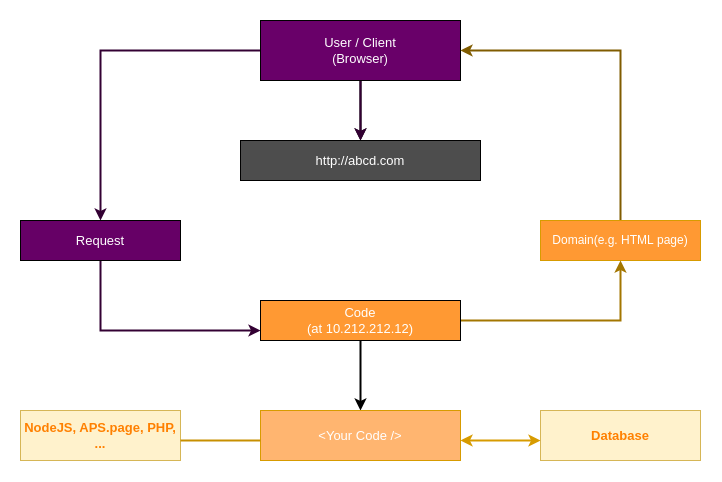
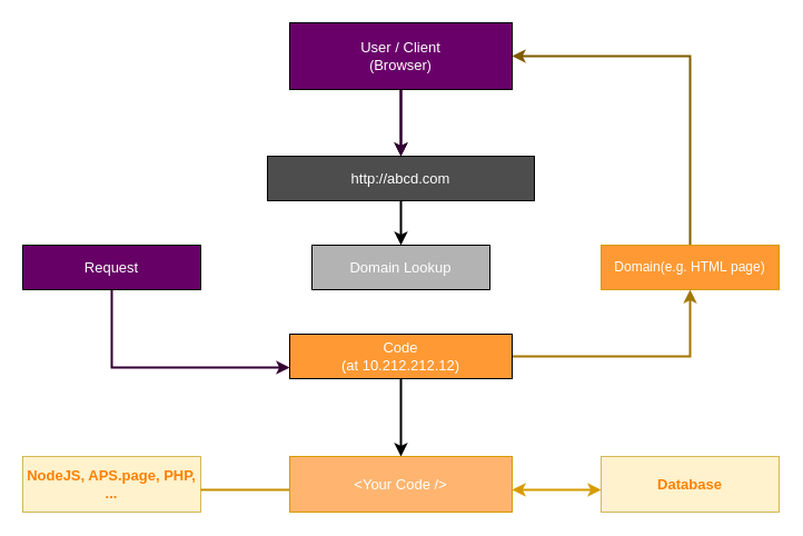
- <mxCell id="3" value="" style="edgeStyle=orthogonalEdgeStyle;rounded=0;orthogonalLoop=1;jettySize=auto;html=1;entryX=0.5;entryY=0;entryDx=0;entryDy=0;strokeColor=#330033;strokeWidth=2;" edge="1" parent="1" source="5" target="10"><mxGeometry relative="1" as="geometry"><mxPoint x="120" y="50" as="targetPoint" /></mxGeometry></mxCell>
+ <mxCell id="6" value="" style="edgeStyle=orthogonalEdgeStyle;rounded=0;orthogonalLoop=1;jettySize=auto;html=1;strokeWidth=2;" edge="1" parent="1" source="7" target="8"><mxGeometry relative="1" as="geometry" /></mxCell>
+ <mxCell id="8" value="&lt;font style=&quot;font-size: 13px;&quot; color=&quot;#ffffff&quot;&gt;Domain Lookup&lt;/font&gt;" style="rounded=0;whiteSpace=wrap;html=1;fillColor=#B3B3B3;" vertex="1" parent="1"><mxGeometry x="280" y="220" width="160" height="40" as="geometry" /></mxCell>
